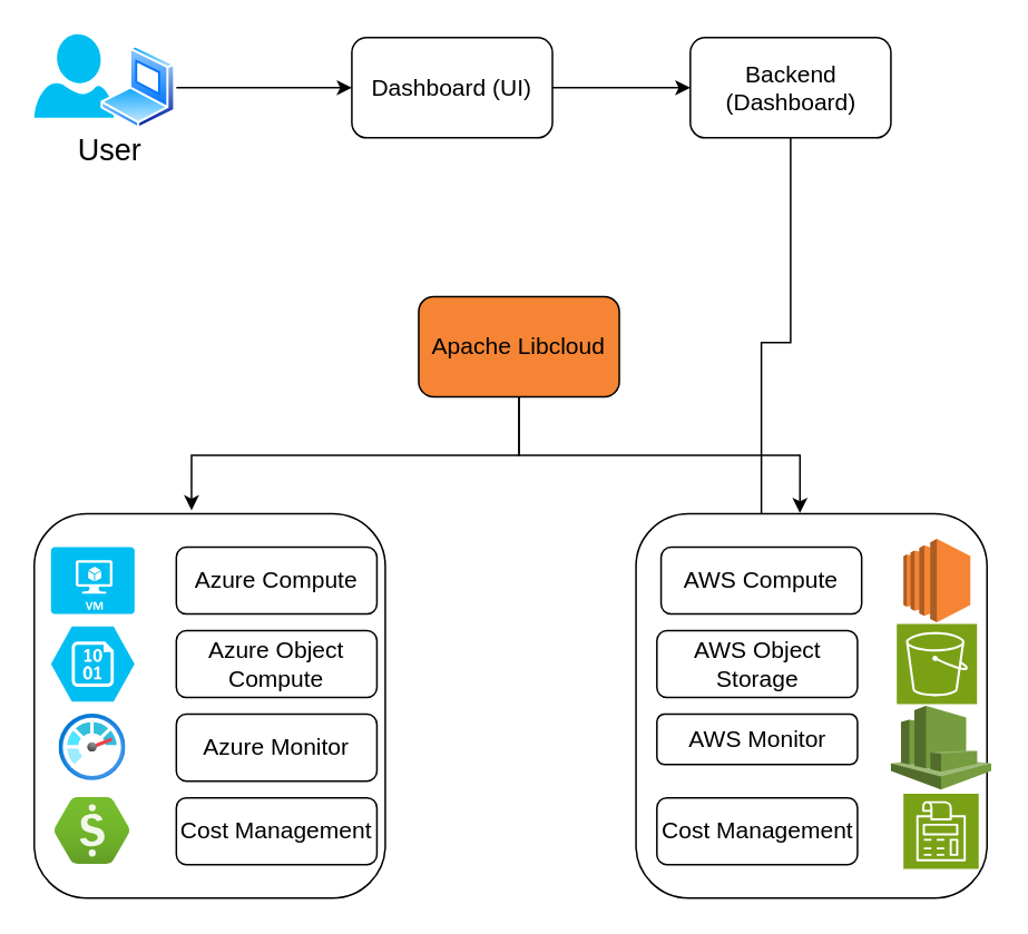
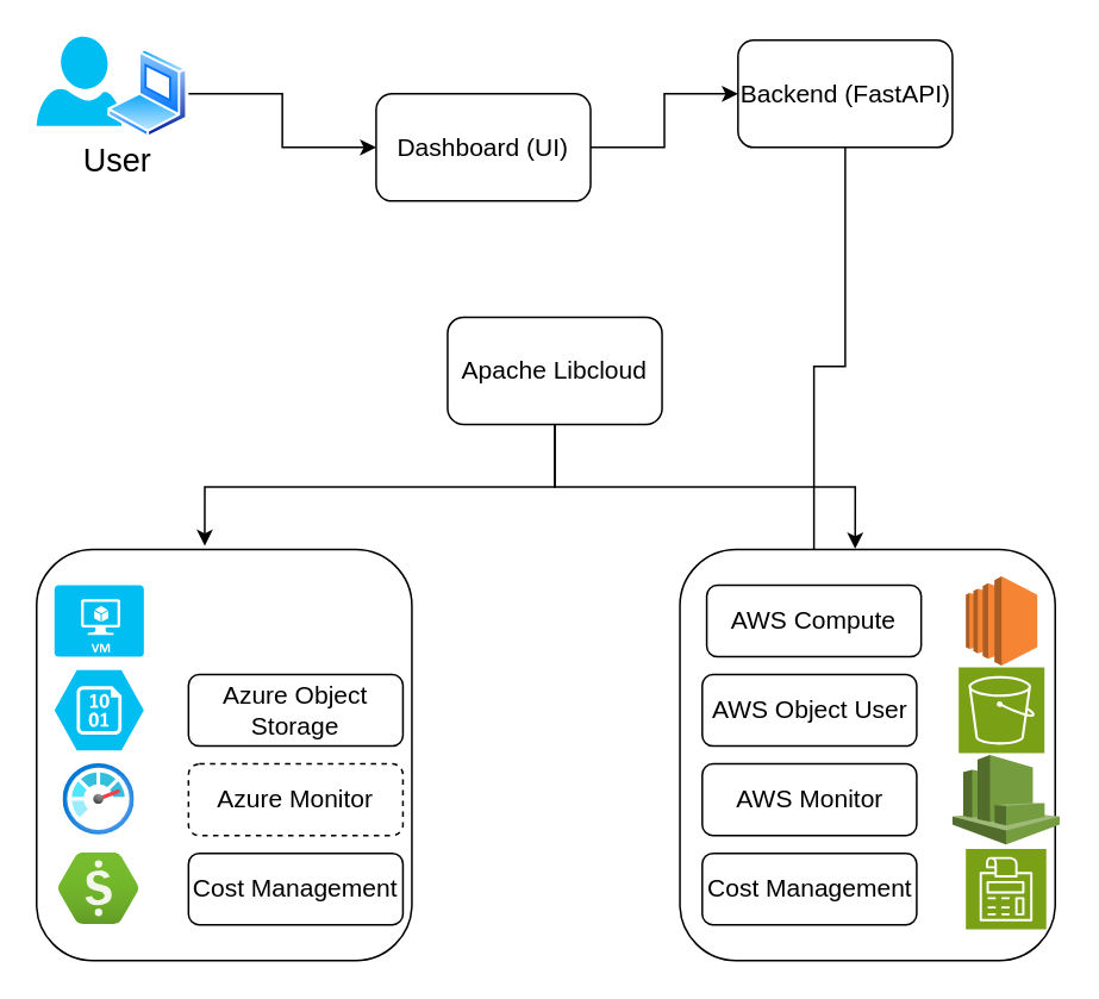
- <mxCell id="30" value="&lt;font style=&quot;font-size: 14px;&quot;&gt;Dashboard (UI)&lt;/font&gt;" style="rounded=1;whiteSpace=wrap;html=1;" vertex="1" parent="1"><mxGeometry x="210" y="22" width="120" height="60" as="geometry" /></mxCell>
+ <mxCell id="30" value="&lt;font style=&quot;font-size: 14px;&quot;&gt;Dashboard (UI)&lt;/font&gt;" style="rounded=1;whiteSpace=wrap;html=1;" vertex="1" parent="1"><mxGeometry x="210" y="52" width="120" height="60" as="geometry" /></mxCell>
- <mxCell id="6" value="&lt;font style=&quot;font-size: 14px;&quot;&gt;Backend (Dashboard)&lt;/font&gt;" style="rounded=1;whiteSpace=wrap;html=1;" vertex="1" parent="1"><mxGeometry x="412.5" y="22" width="120" height="60" as="geometry" /></mxCell>
+ <mxCell id="6" value="&lt;font style=&quot;font-size: 14px;&quot;&gt;Backend (FastAPI)&lt;/font&gt;" style="rounded=1;whiteSpace=wrap;html=1;" vertex="1" parent="1"><mxGeometry x="412.5" y="22" width="120" height="60" as="geometry" /></mxCell>
- <mxCell id="7" value="&lt;font style=&quot;font-size: 14px;&quot;&gt;Apache Libcloud&lt;/font&gt;" style="rounded=1;whiteSpace=wrap;html=1;fillColor=#f58534;" vertex="1" parent="1"><mxGeometry x="250" y="177" width="120" height="60" as="geometry" /></mxCell>
+ <mxCell id="7" value="&lt;font style=&quot;font-size: 14px;&quot;&gt;Apache Libcloud&lt;/font&gt;" style="rounded=1;whiteSpace=wrap;html=1;" vertex="1" parent="1"><mxGeometry x="250" y="177" width="120" height="60" as="geometry" /></mxCell>
- <mxCell id="9" value="&lt;font style=&quot;font-size: 14px;&quot;&gt;Azure Compute&lt;/font&gt;" style="rounded=1;whiteSpace=wrap;html=1;" vertex="1" parent="1"><mxGeometry x="105" y="327" width="120" height="40" as="geometry" /></mxCell>
- <mxCell id="10" value="&lt;font style=&quot;font-size: 14px;&quot;&gt;Azure Object Compute&lt;/font&gt;" style="rounded=1;whiteSpace=wrap;html=1;" vertex="1" parent="1"><mxGeometry x="105" y="377" width="120" height="40" as="geometry" /></mxCell>
+ <mxCell id="10" value="&lt;font style=&quot;font-size: 14px;&quot;&gt;Azure Object Storage&lt;/font&gt;" style="rounded=1;whiteSpace=wrap;html=1;" vertex="1" parent="1"><mxGeometry x="105" y="377" width="120" height="40" as="geometry" /></mxCell>
- <mxCell id="15" value="&lt;font style=&quot;font-size: 14px;&quot;&gt;AWS Object Storage&lt;/font&gt;" style="rounded=1;whiteSpace=wrap;html=1;" vertex="1" parent="1"><mxGeometry x="392.5" y="377" width="120" height="40" as="geometry" /></mxCell>
+ <mxCell id="15" value="&lt;font style=&quot;font-size: 14px;&quot;&gt;AWS Object User&lt;/font&gt;" style="rounded=1;whiteSpace=wrap;html=1;" vertex="1" parent="1"><mxGeometry x="392.5" y="377" width="120" height="40" as="geometry" /></mxCell>
- <mxCell id="16" value="&lt;font style=&quot;font-size: 14px;&quot;&gt;AWS Monitor&lt;/font&gt;" style="rounded=1;whiteSpace=wrap;html=1;" vertex="1" parent="1"><mxGeometry x="392.5" y="427" width="120" height="30" as="geometry" /></mxCell>
+ <mxCell id="16" value="&lt;font style=&quot;font-size: 14px;&quot;&gt;AWS Monitor&lt;/font&gt;" style="rounded=1;whiteSpace=wrap;html=1;" vertex="1" parent="1"><mxGeometry x="392.5" y="427" width="120" height="40" as="geometry" /></mxCell>
- <mxCell id="11" value="&lt;font style=&quot;font-size: 14px;&quot;&gt;Azure Monitor&lt;/font&gt;" style="rounded=1;whiteSpace=wrap;html=1;" vertex="1" parent="1"><mxGeometry x="105" y="427" width="120" height="40" as="geometry" /></mxCell>
+ <mxCell id="11" value="&lt;font style=&quot;font-size: 14px;&quot;&gt;Azure Monitor&lt;/font&gt;" style="rounded=1;whiteSpace=wrap;html=1;dashed=1;" vertex="1" parent="1"><mxGeometry x="105" y="427" width="120" height="40" as="geometry" /></mxCell>
